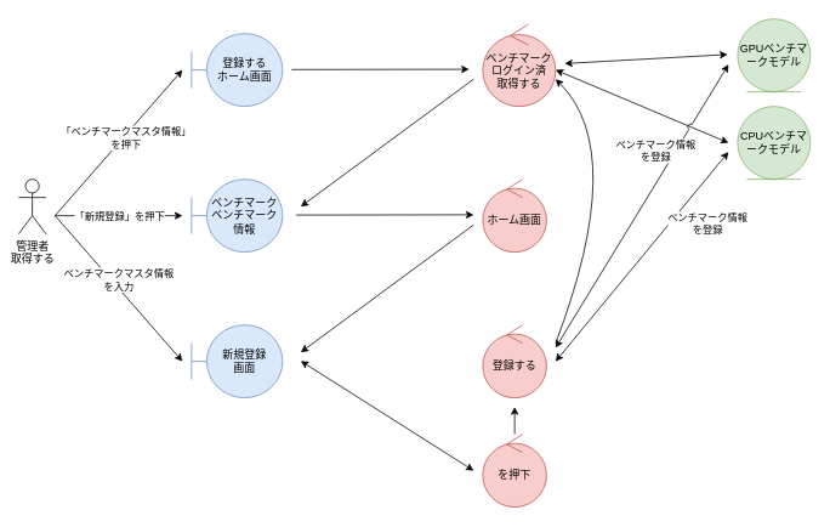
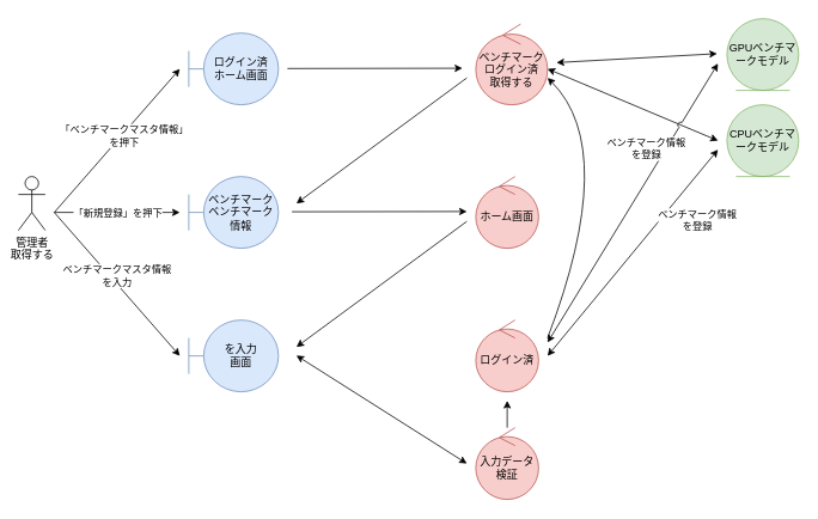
- <mxCell id="3" value="登録する&lt;br&gt;ホーム画面" style="shape=umlBoundary;whiteSpace=wrap;html=1;fillColor=#dae8fc;strokeColor=#6c8ebf;" parent="1" vertex="1"><mxGeometry x="210" y="36" width="100" height="80" as="geometry" /></mxCell>
+ <mxCell id="3" value="ログイン済&lt;br&gt;ホーム画面" style="shape=umlBoundary;whiteSpace=wrap;html=1;fillColor=#dae8fc;strokeColor=#6c8ebf;" parent="1" vertex="1"><mxGeometry x="210" y="36" width="100" height="80" as="geometry" /></mxCell>
- <mxCell id="5" value="新規登録&lt;br&gt;画面" style="shape=umlBoundary;whiteSpace=wrap;html=1;fillColor=#dae8fc;strokeColor=#6c8ebf;" parent="1" vertex="1"><mxGeometry x="210" y="356" width="100" height="80" as="geometry" /></mxCell>
+ <mxCell id="5" value="を入力&lt;br&gt;画面" style="shape=umlBoundary;whiteSpace=wrap;html=1;fillColor=#dae8fc;strokeColor=#6c8ebf;" parent="1" vertex="1"><mxGeometry x="210" y="356" width="100" height="80" as="geometry" /></mxCell>
- <mxCell id="24" value="登録する" style="ellipse;shape=umlControl;whiteSpace=wrap;html=1;fillColor=#f8cecc;strokeColor=#b85450;" parent="1" vertex="1"><mxGeometry x="530" y="356" width="70" height="80" as="geometry" /></mxCell>
+ <mxCell id="24" value="ログイン済" style="ellipse;shape=umlControl;whiteSpace=wrap;html=1;fillColor=#f8cecc;strokeColor=#b85450;" parent="1" vertex="1"><mxGeometry x="530" y="356" width="70" height="80" as="geometry" /></mxCell>
- <mxCell id="23" value="を押下" style="ellipse;shape=umlControl;whiteSpace=wrap;html=1;fillColor=#f8cecc;strokeColor=#b85450;" parent="1" vertex="1"><mxGeometry x="530" y="476" width="70" height="80" as="geometry" /></mxCell>
+ <mxCell id="23" value="入力データ検証" style="ellipse;shape=umlControl;whiteSpace=wrap;html=1;fillColor=#f8cecc;strokeColor=#b85450;" parent="1" vertex="1"><mxGeometry x="530" y="476" width="70" height="80" as="geometry" /></mxCell>
